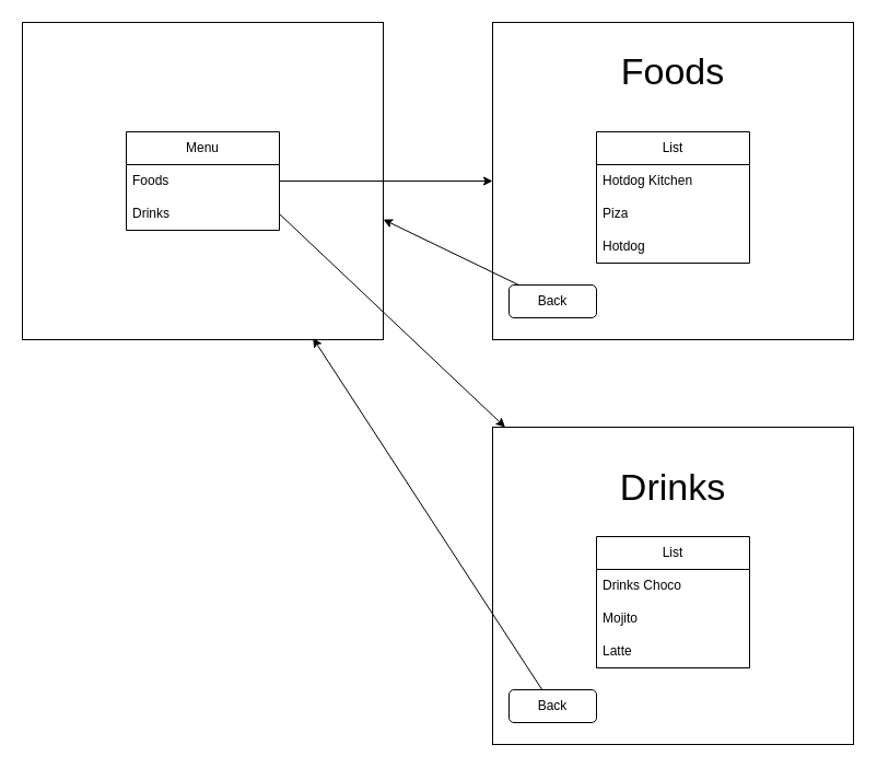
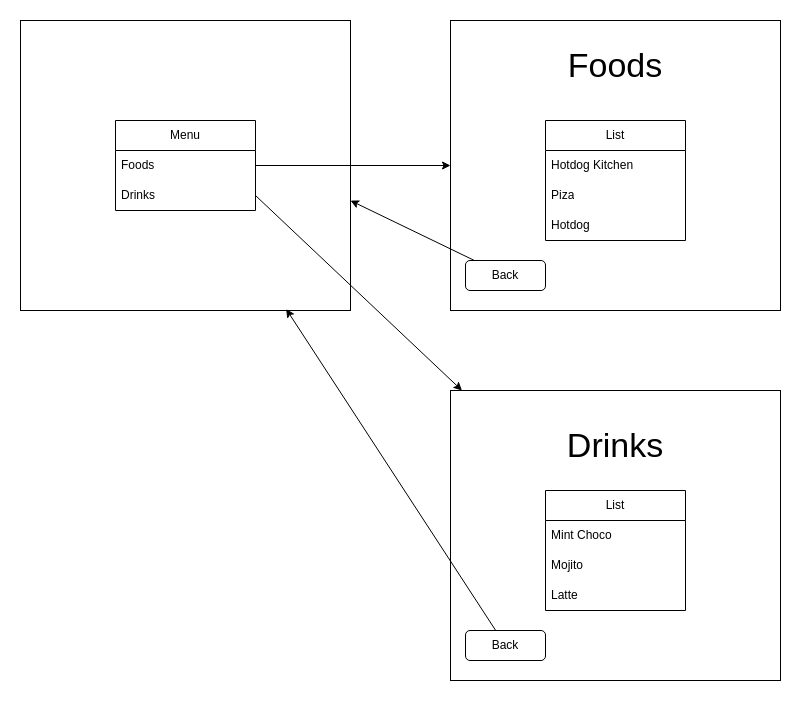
- <mxCell id="17" value="Drinks Choco" style="text;strokeColor=none;fillColor=none;align=left;verticalAlign=middle;spacingLeft=4;spacingRight=4;overflow=hidden;points=[[0,0.5],[1,0.5]];portConstraint=eastwest;rotatable=0;whiteSpace=wrap;html=1;" vertex="1" parent="16"><mxGeometry y="30" width="140" height="30" as="geometry" /></mxCell>
+ <mxCell id="17" value="Mint Choco" style="text;strokeColor=none;fillColor=none;align=left;verticalAlign=middle;spacingLeft=4;spacingRight=4;overflow=hidden;points=[[0,0.5],[1,0.5]];portConstraint=eastwest;rotatable=0;whiteSpace=wrap;html=1;" vertex="1" parent="16"><mxGeometry y="30" width="140" height="30" as="geometry" /></mxCell>
